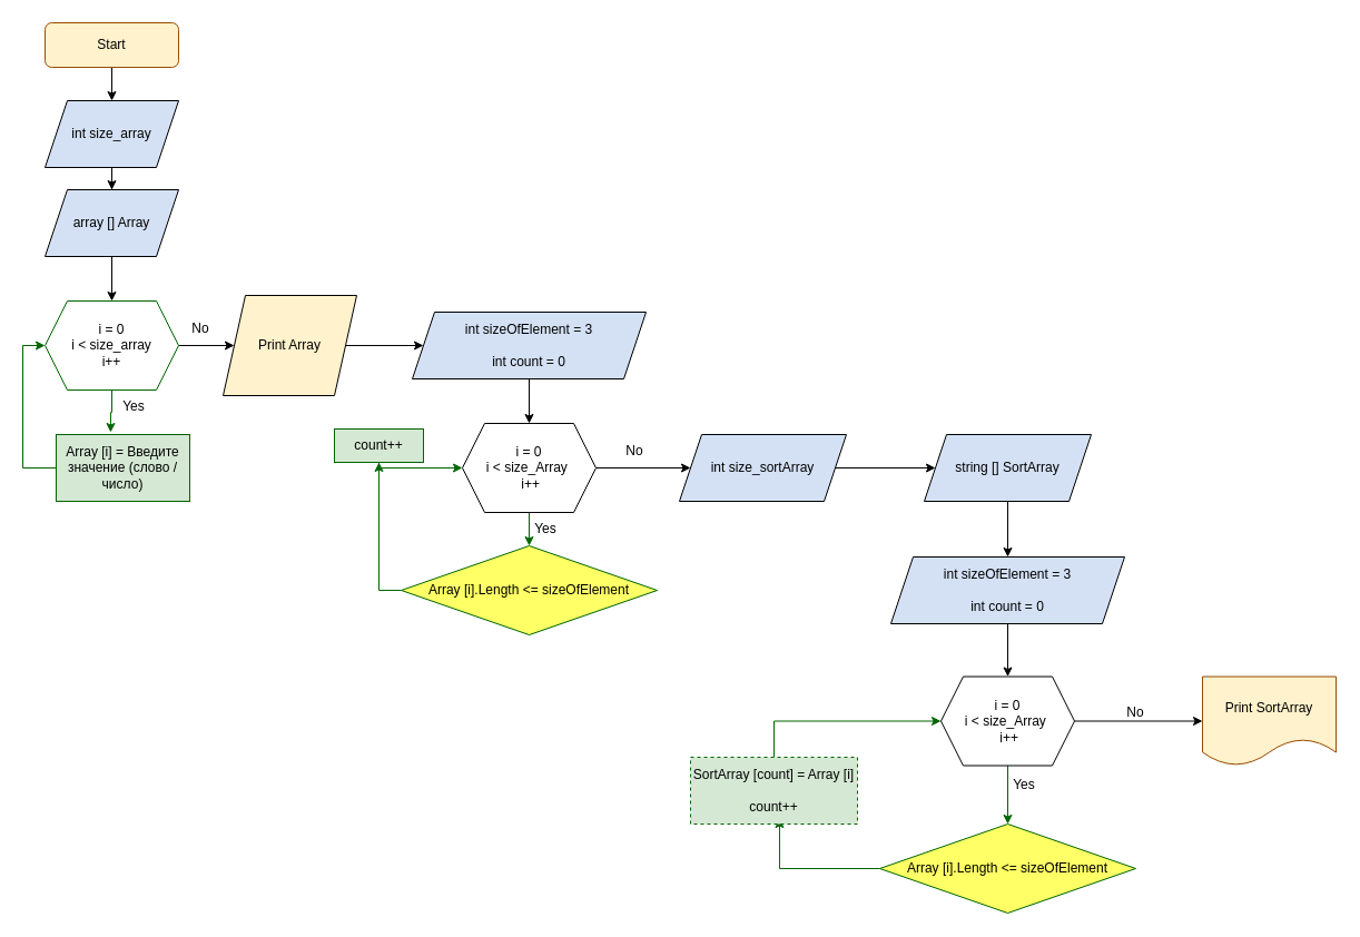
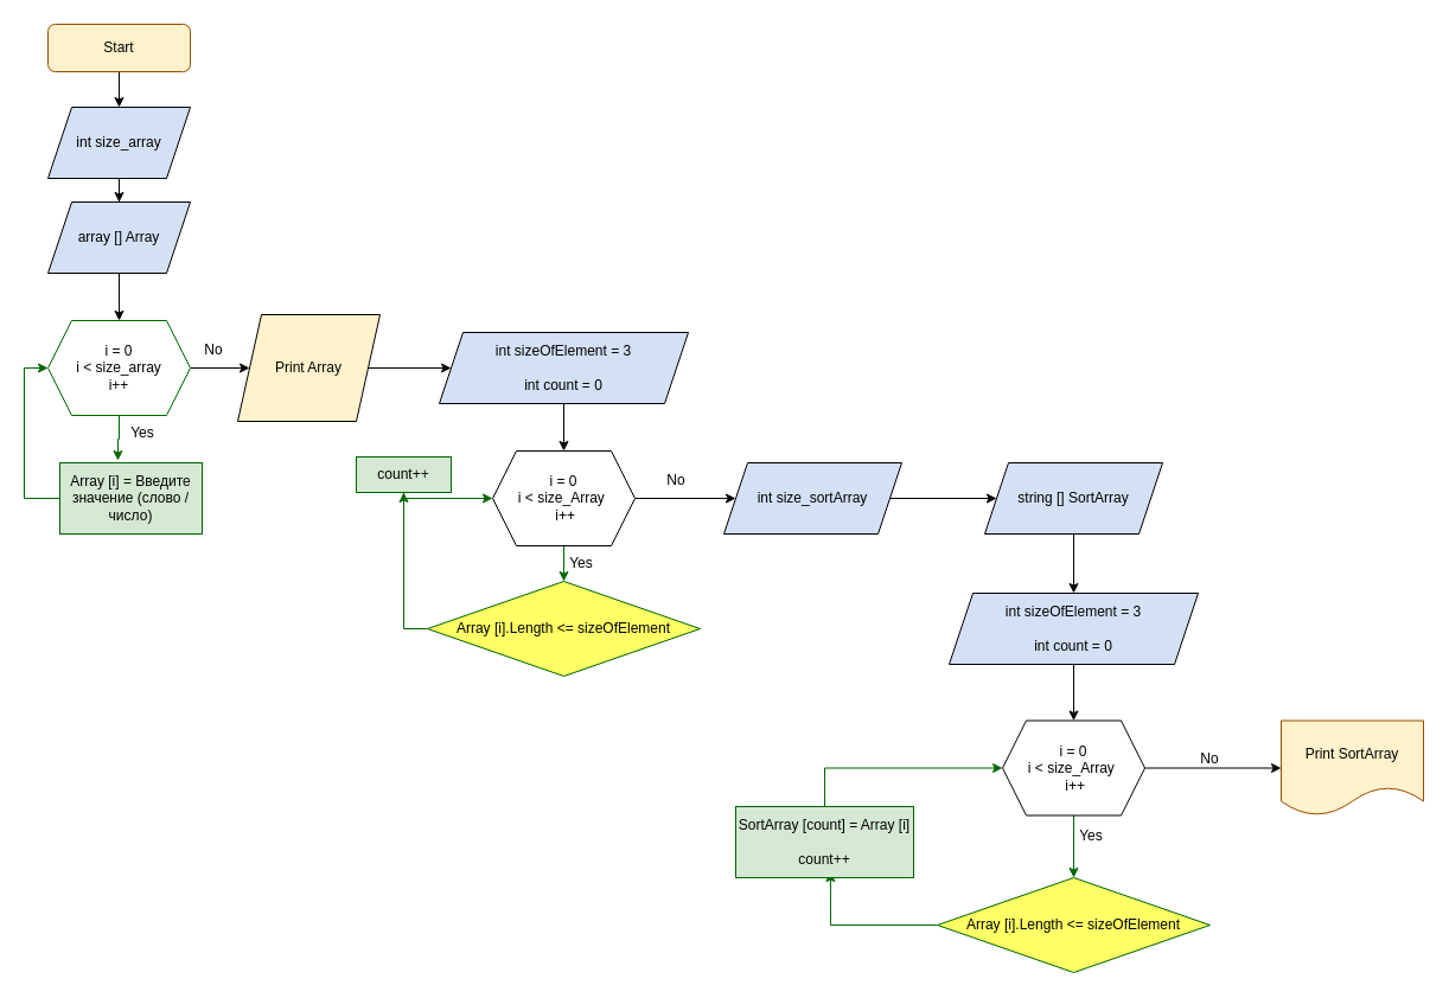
- <mxCell id="25" value="SortArray [count] = Array [i]&lt;br&gt;&lt;br&gt;count++" style="rounded=0;whiteSpace=wrap;html=1;fillColor=#D5E8D4;strokeColor=#006600;dashed=1;" vertex="1" parent="1"><mxGeometry x="620" y="680" width="150" height="60" as="geometry" /></mxCell>
+ <mxCell id="25" value="SortArray [count] = Array [i]&lt;br&gt;&lt;br&gt;count++" style="rounded=0;whiteSpace=wrap;html=1;fillColor=#D5E8D4;strokeColor=#006600;" vertex="1" parent="1"><mxGeometry x="620" y="680" width="150" height="60" as="geometry" /></mxCell>
